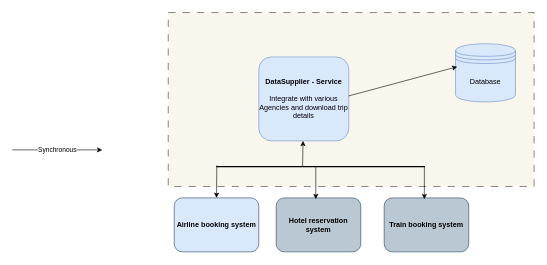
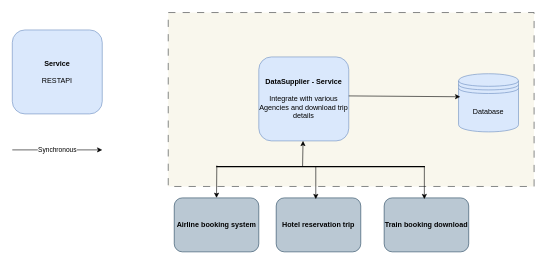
+ <mxCell id="14" value="&lt;b&gt;Service&lt;/b&gt;&lt;br&gt;&lt;br&gt;RESTAPI" style="rounded=1;whiteSpace=wrap;html=1;fillColor=#dae8fc;strokeColor=#6c8ebf;fontStyle=0" vertex="1" parent="1"><mxGeometry x="20" y="49" width="150" height="140" as="geometry" /></mxCell>
- <mxCell id="4" value="Database" style="shape=datastore;whiteSpace=wrap;html=1;fillColor=#dae8fc;strokeColor=#6c8ebf;" vertex="1" parent="1"><mxGeometry x="759" y="72" width="100" height="97" as="geometry" /></mxCell>
+ <mxCell id="4" value="Database" style="shape=datastore;whiteSpace=wrap;html=1;fillColor=#dae8fc;strokeColor=#6c8ebf;" vertex="1" parent="1"><mxGeometry x="764" y="122" width="100" height="97" as="geometry" /></mxCell>
- <mxCell id="5" value="&lt;b&gt;Airline booking system&lt;/b&gt;" style="rounded=1;whiteSpace=wrap;html=1;fillColor=#dae8fc;strokeColor=#23445d;fontStyle=0;" vertex="1" parent="1"><mxGeometry x="290" y="329" width="141" height="90" as="geometry" /></mxCell>
+ <mxCell id="5" value="&lt;b&gt;Airline booking system&lt;/b&gt;" style="rounded=1;whiteSpace=wrap;html=1;fillColor=#bac8d3;strokeColor=#23445d;fontStyle=0" vertex="1" parent="1"><mxGeometry x="290" y="329" width="141" height="90" as="geometry" /></mxCell>
- <mxCell id="6" value="&lt;b&gt;Hotel reservation system&lt;/b&gt;" style="rounded=1;whiteSpace=wrap;html=1;fillColor=#bac8d3;strokeColor=#23445d;fontStyle=0" vertex="1" parent="1"><mxGeometry x="460" y="329" width="141" height="90" as="geometry" /></mxCell>
+ <mxCell id="6" value="&lt;b&gt;Hotel reservation trip&lt;/b&gt;" style="rounded=1;whiteSpace=wrap;html=1;fillColor=#bac8d3;strokeColor=#23445d;fontStyle=0" vertex="1" parent="1"><mxGeometry x="460" y="329" width="141" height="90" as="geometry" /></mxCell>
- <mxCell id="7" value="&lt;b&gt;Train booking system&lt;/b&gt;" style="rounded=1;whiteSpace=wrap;html=1;fillColor=#bac8d3;strokeColor=#23445d;fontStyle=0" vertex="1" parent="1"><mxGeometry x="640" y="329" width="141" height="90" as="geometry" /></mxCell>
+ <mxCell id="7" value="&lt;b&gt;Train booking download&lt;/b&gt;" style="rounded=1;whiteSpace=wrap;html=1;fillColor=#bac8d3;strokeColor=#23445d;fontStyle=0" vertex="1" parent="1"><mxGeometry x="640" y="329" width="141" height="90" as="geometry" /></mxCell>
